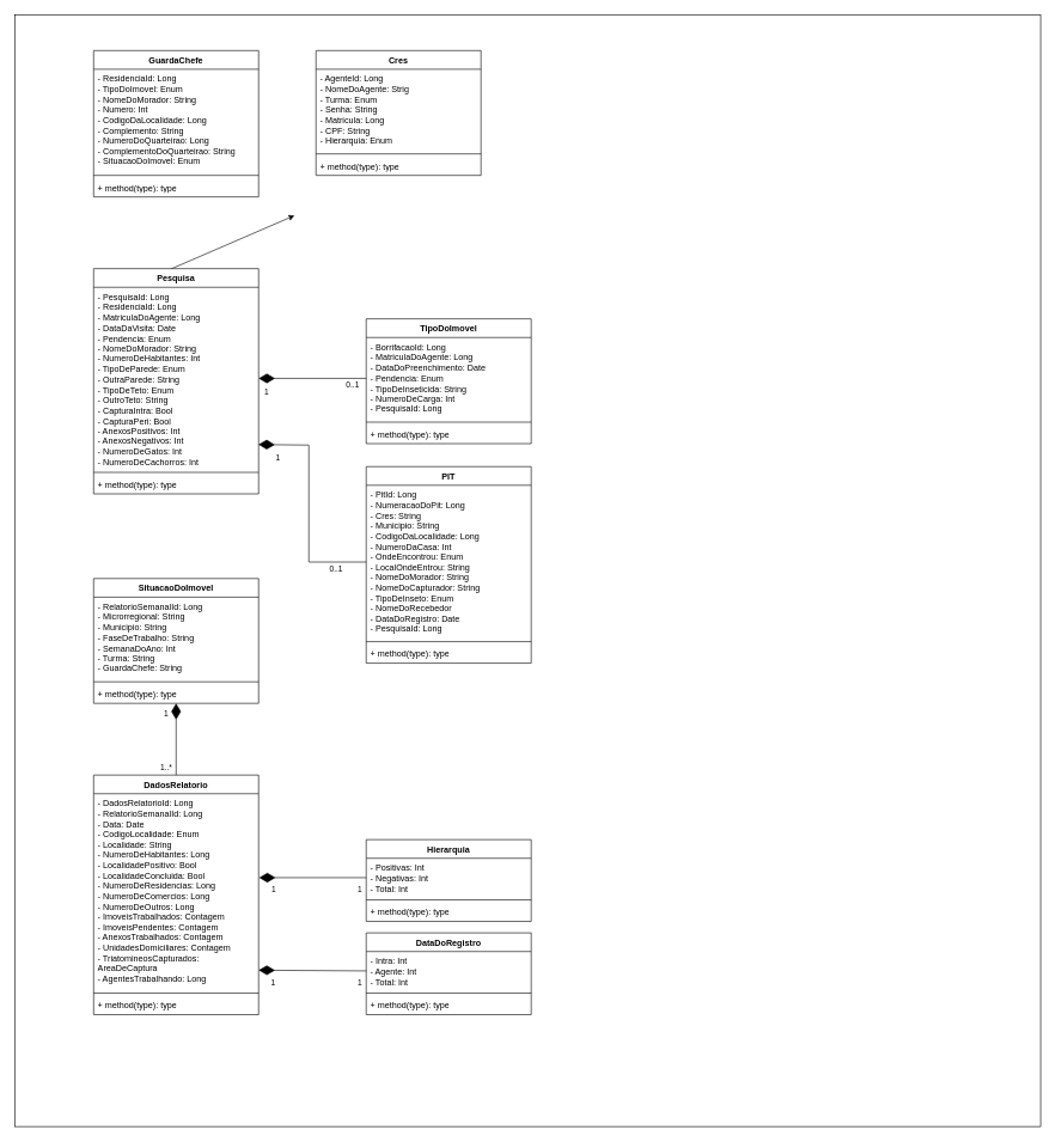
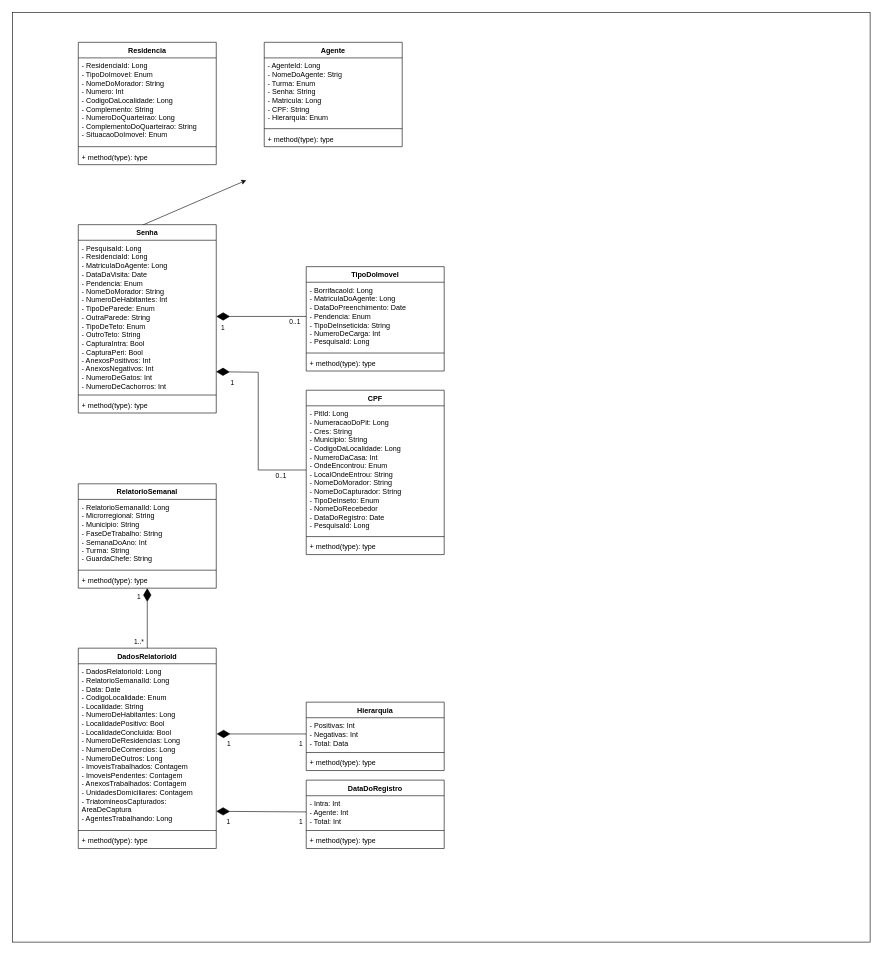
- <mxCell id="4" value="GuardaChefe" style="swimlane;fontStyle=1;align=center;verticalAlign=top;childLayout=stackLayout;horizontal=1;startSize=26;horizontalStack=0;resizeParent=1;resizeParentMax=0;resizeLast=0;collapsible=1;marginBottom=0;whiteSpace=wrap;html=1;" vertex="1" parent="1"><mxGeometry x="130" y="70" width="230" height="204" as="geometry" /></mxCell>
+ <mxCell id="4" value="Residencia" style="swimlane;fontStyle=1;align=center;verticalAlign=top;childLayout=stackLayout;horizontal=1;startSize=26;horizontalStack=0;resizeParent=1;resizeParentMax=0;resizeLast=0;collapsible=1;marginBottom=0;whiteSpace=wrap;html=1;" vertex="1" parent="1"><mxGeometry x="130" y="70" width="230" height="204" as="geometry" /></mxCell>
- <mxCell id="8" value="Cres" style="swimlane;fontStyle=1;align=center;verticalAlign=top;childLayout=stackLayout;horizontal=1;startSize=26;horizontalStack=0;resizeParent=1;resizeParentMax=0;resizeLast=0;collapsible=1;marginBottom=0;whiteSpace=wrap;html=1;" vertex="1" parent="1"><mxGeometry x="440" y="70" width="230" height="174" as="geometry" /></mxCell>
+ <mxCell id="8" value="Agente" style="swimlane;fontStyle=1;align=center;verticalAlign=top;childLayout=stackLayout;horizontal=1;startSize=26;horizontalStack=0;resizeParent=1;resizeParentMax=0;resizeLast=0;collapsible=1;marginBottom=0;whiteSpace=wrap;html=1;" vertex="1" parent="1"><mxGeometry x="440" y="70" width="230" height="174" as="geometry" /></mxCell>
- <mxCell id="16" value="Pesquisa" style="swimlane;fontStyle=1;align=center;verticalAlign=top;childLayout=stackLayout;horizontal=1;startSize=26;horizontalStack=0;resizeParent=1;resizeParentMax=0;resizeLast=0;collapsible=1;marginBottom=0;whiteSpace=wrap;html=1;" vertex="1" parent="1"><mxGeometry x="130" y="374" width="230" height="314" as="geometry" /></mxCell>
+ <mxCell id="16" value="Senha" style="swimlane;fontStyle=1;align=center;verticalAlign=top;childLayout=stackLayout;horizontal=1;startSize=26;horizontalStack=0;resizeParent=1;resizeParentMax=0;resizeLast=0;collapsible=1;marginBottom=0;whiteSpace=wrap;html=1;" vertex="1" parent="1"><mxGeometry x="130" y="374" width="230" height="314" as="geometry" /></mxCell>
- <mxCell id="28" value="PIT" style="swimlane;fontStyle=1;align=center;verticalAlign=top;childLayout=stackLayout;horizontal=1;startSize=26;horizontalStack=0;resizeParent=1;resizeParentMax=0;resizeLast=0;collapsible=1;marginBottom=0;whiteSpace=wrap;html=1;" vertex="1" parent="1"><mxGeometry x="510" y="650" width="230" height="274" as="geometry" /></mxCell>
+ <mxCell id="28" value="CPF" style="swimlane;fontStyle=1;align=center;verticalAlign=top;childLayout=stackLayout;horizontal=1;startSize=26;horizontalStack=0;resizeParent=1;resizeParentMax=0;resizeLast=0;collapsible=1;marginBottom=0;whiteSpace=wrap;html=1;" vertex="1" parent="1"><mxGeometry x="510" y="650" width="230" height="274" as="geometry" /></mxCell>
- <mxCell id="20" value="SituacaoDoImovel" style="swimlane;fontStyle=1;align=center;verticalAlign=top;childLayout=stackLayout;horizontal=1;startSize=26;horizontalStack=0;resizeParent=1;resizeParentMax=0;resizeLast=0;collapsible=1;marginBottom=0;whiteSpace=wrap;html=1;" vertex="1" parent="1"><mxGeometry x="130" y="806" width="230" height="174" as="geometry" /></mxCell>
+ <mxCell id="20" value="RelatorioSemanal" style="swimlane;fontStyle=1;align=center;verticalAlign=top;childLayout=stackLayout;horizontal=1;startSize=26;horizontalStack=0;resizeParent=1;resizeParentMax=0;resizeLast=0;collapsible=1;marginBottom=0;whiteSpace=wrap;html=1;" vertex="1" parent="1"><mxGeometry x="130" y="806" width="230" height="174" as="geometry" /></mxCell>
- <mxCell id="24" value="DadosRelatorio" style="swimlane;fontStyle=1;align=center;verticalAlign=top;childLayout=stackLayout;horizontal=1;startSize=26;horizontalStack=0;resizeParent=1;resizeParentMax=0;resizeLast=0;collapsible=1;marginBottom=0;whiteSpace=wrap;html=1;" vertex="1" parent="1"><mxGeometry x="130" y="1080" width="230" height="334" as="geometry" /></mxCell>
+ <mxCell id="24" value="DadosRelatorioId" style="swimlane;fontStyle=1;align=center;verticalAlign=top;childLayout=stackLayout;horizontal=1;startSize=26;horizontalStack=0;resizeParent=1;resizeParentMax=0;resizeLast=0;collapsible=1;marginBottom=0;whiteSpace=wrap;html=1;" vertex="1" parent="1"><mxGeometry x="130" y="1080" width="230" height="334" as="geometry" /></mxCell>
- <mxCell id="33" value="- Positivas: Int&lt;div&gt;- Negativas: Int&lt;/div&gt;&lt;div&gt;- Total: Int&lt;/div&gt;" style="text;strokeColor=none;fillColor=none;align=left;verticalAlign=top;spacingLeft=4;spacingRight=4;overflow=hidden;rotatable=0;points=[[0,0.5],[1,0.5]];portConstraint=eastwest;whiteSpace=wrap;html=1;" vertex="1" parent="32"><mxGeometry y="26" width="230" height="54" as="geometry" /></mxCell>
+ <mxCell id="33" value="- Positivas: Int&lt;div&gt;- Negativas: Int&lt;/div&gt;&lt;div&gt;- Total: Data&lt;/div&gt;" style="text;strokeColor=none;fillColor=none;align=left;verticalAlign=top;spacingLeft=4;spacingRight=4;overflow=hidden;rotatable=0;points=[[0,0.5],[1,0.5]];portConstraint=eastwest;whiteSpace=wrap;html=1;" vertex="1" parent="32"><mxGeometry y="26" width="230" height="54" as="geometry" /></mxCell>
